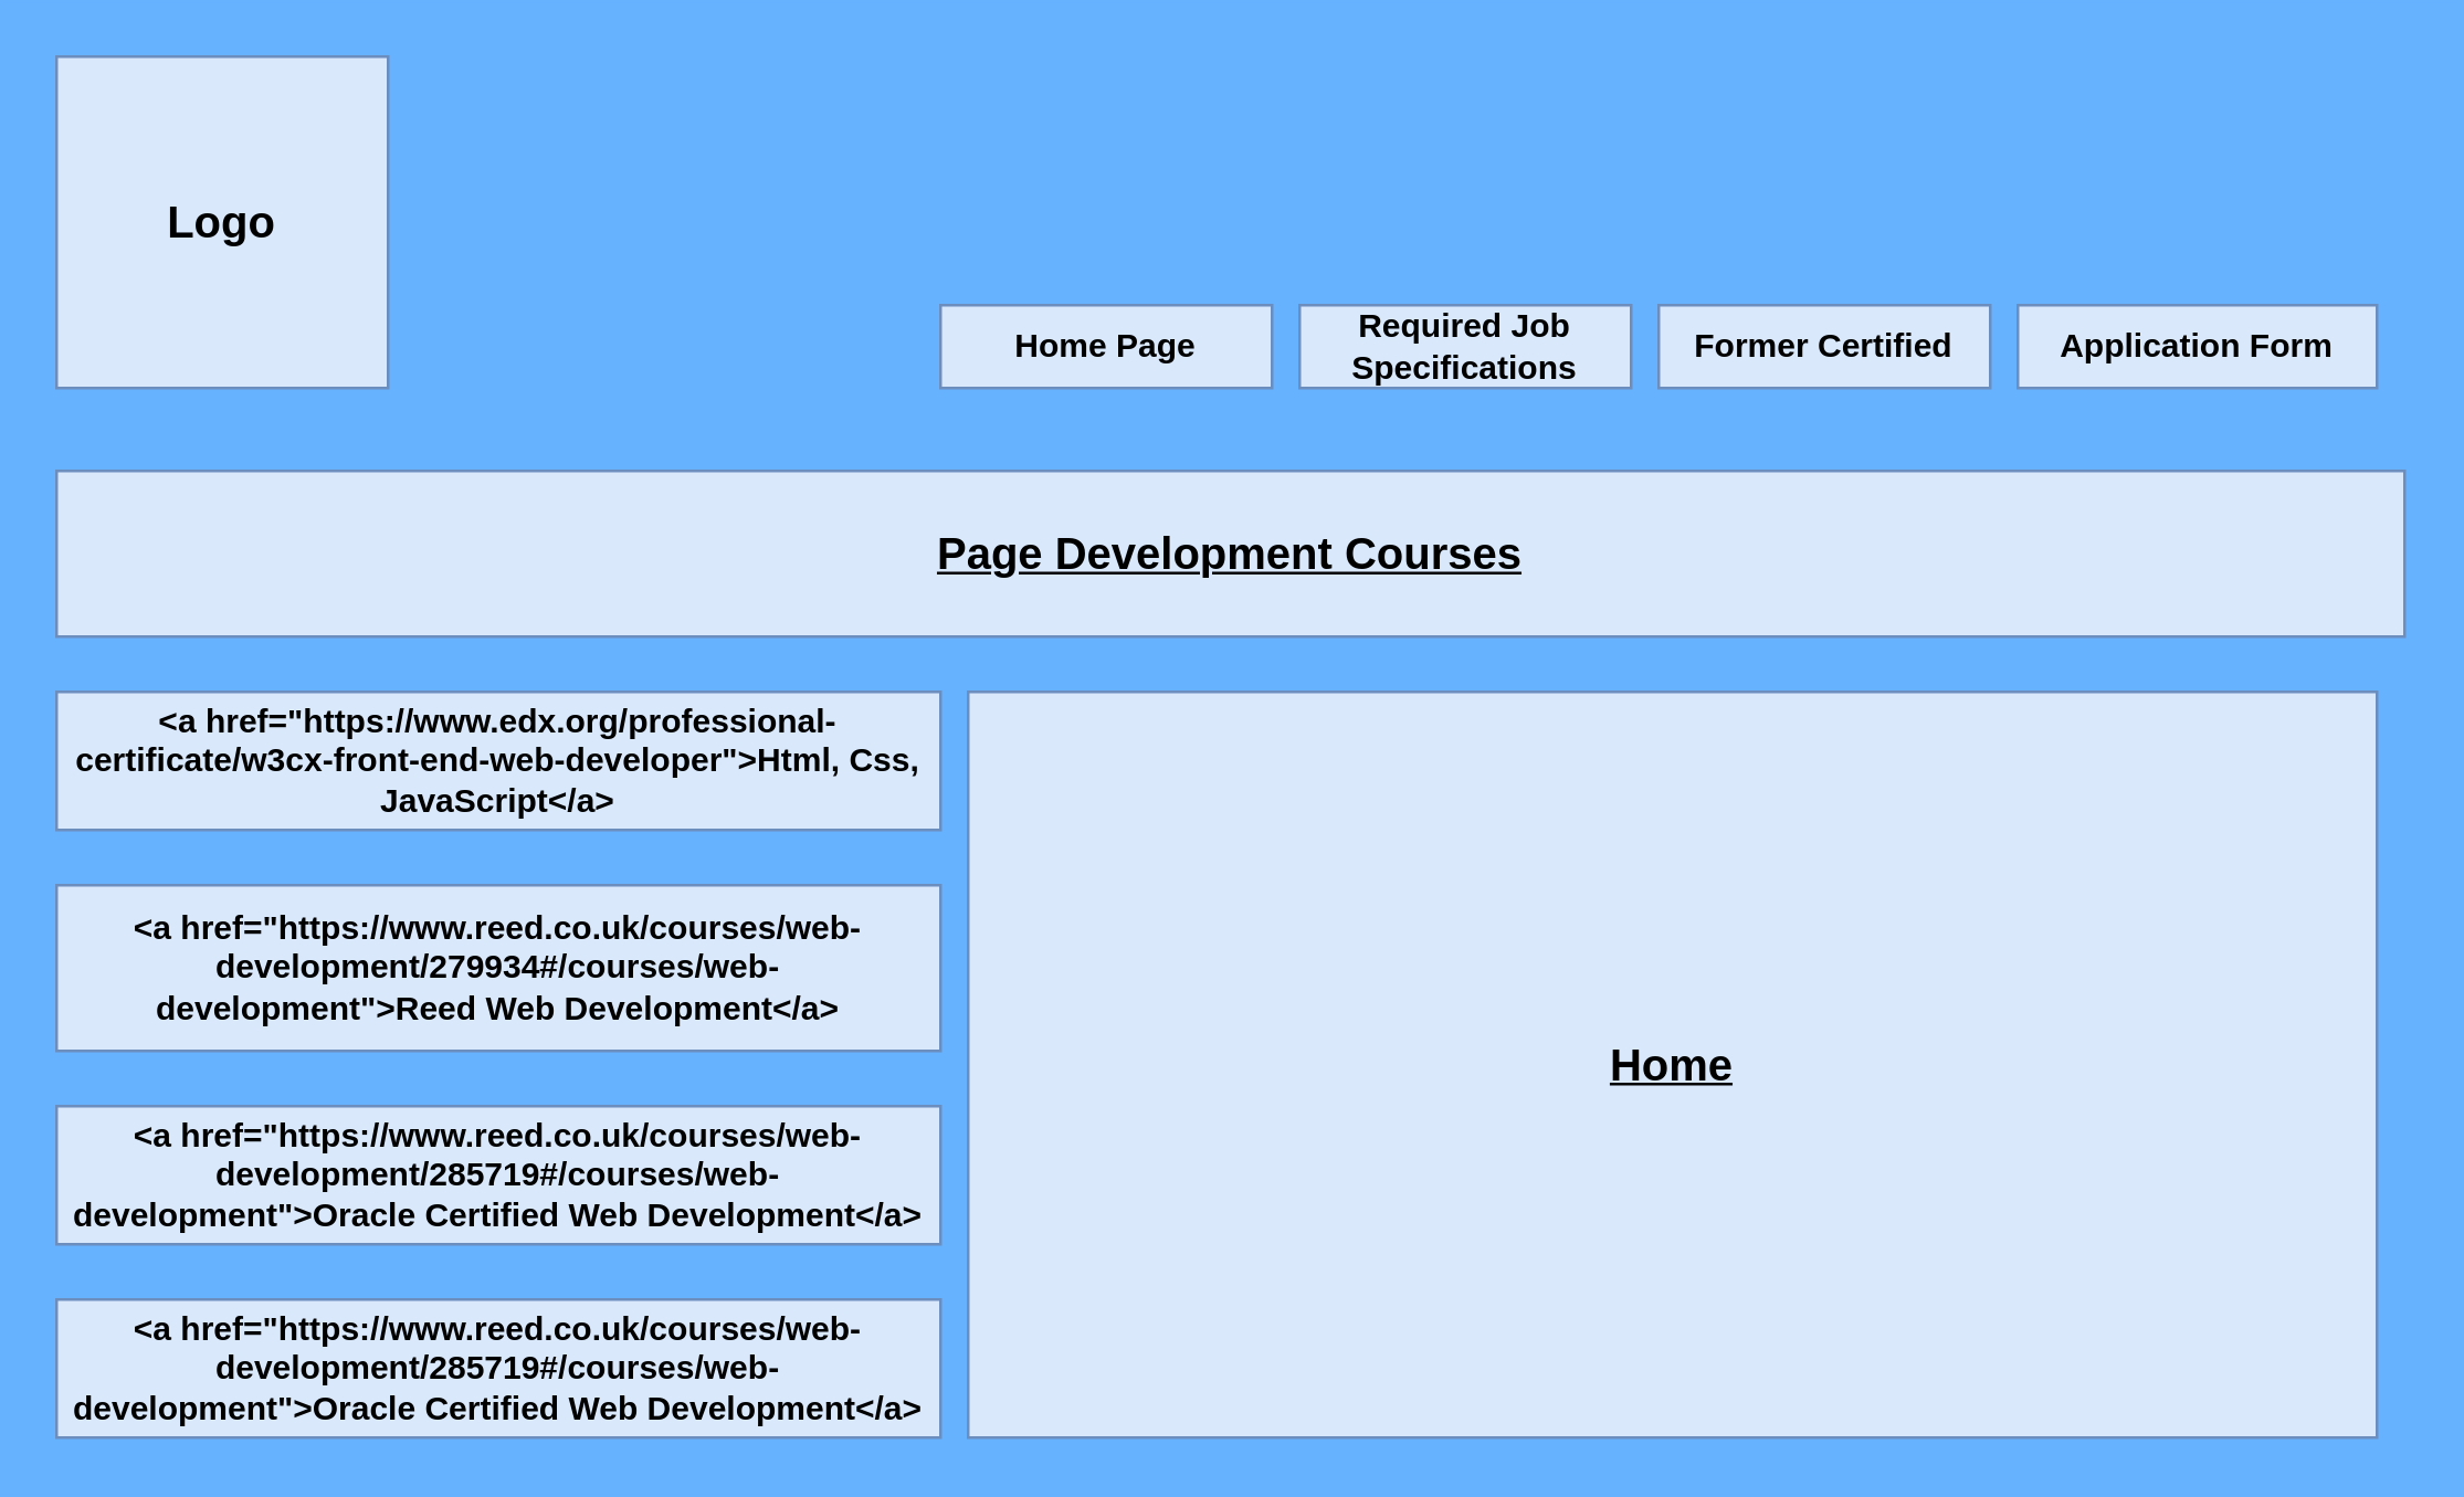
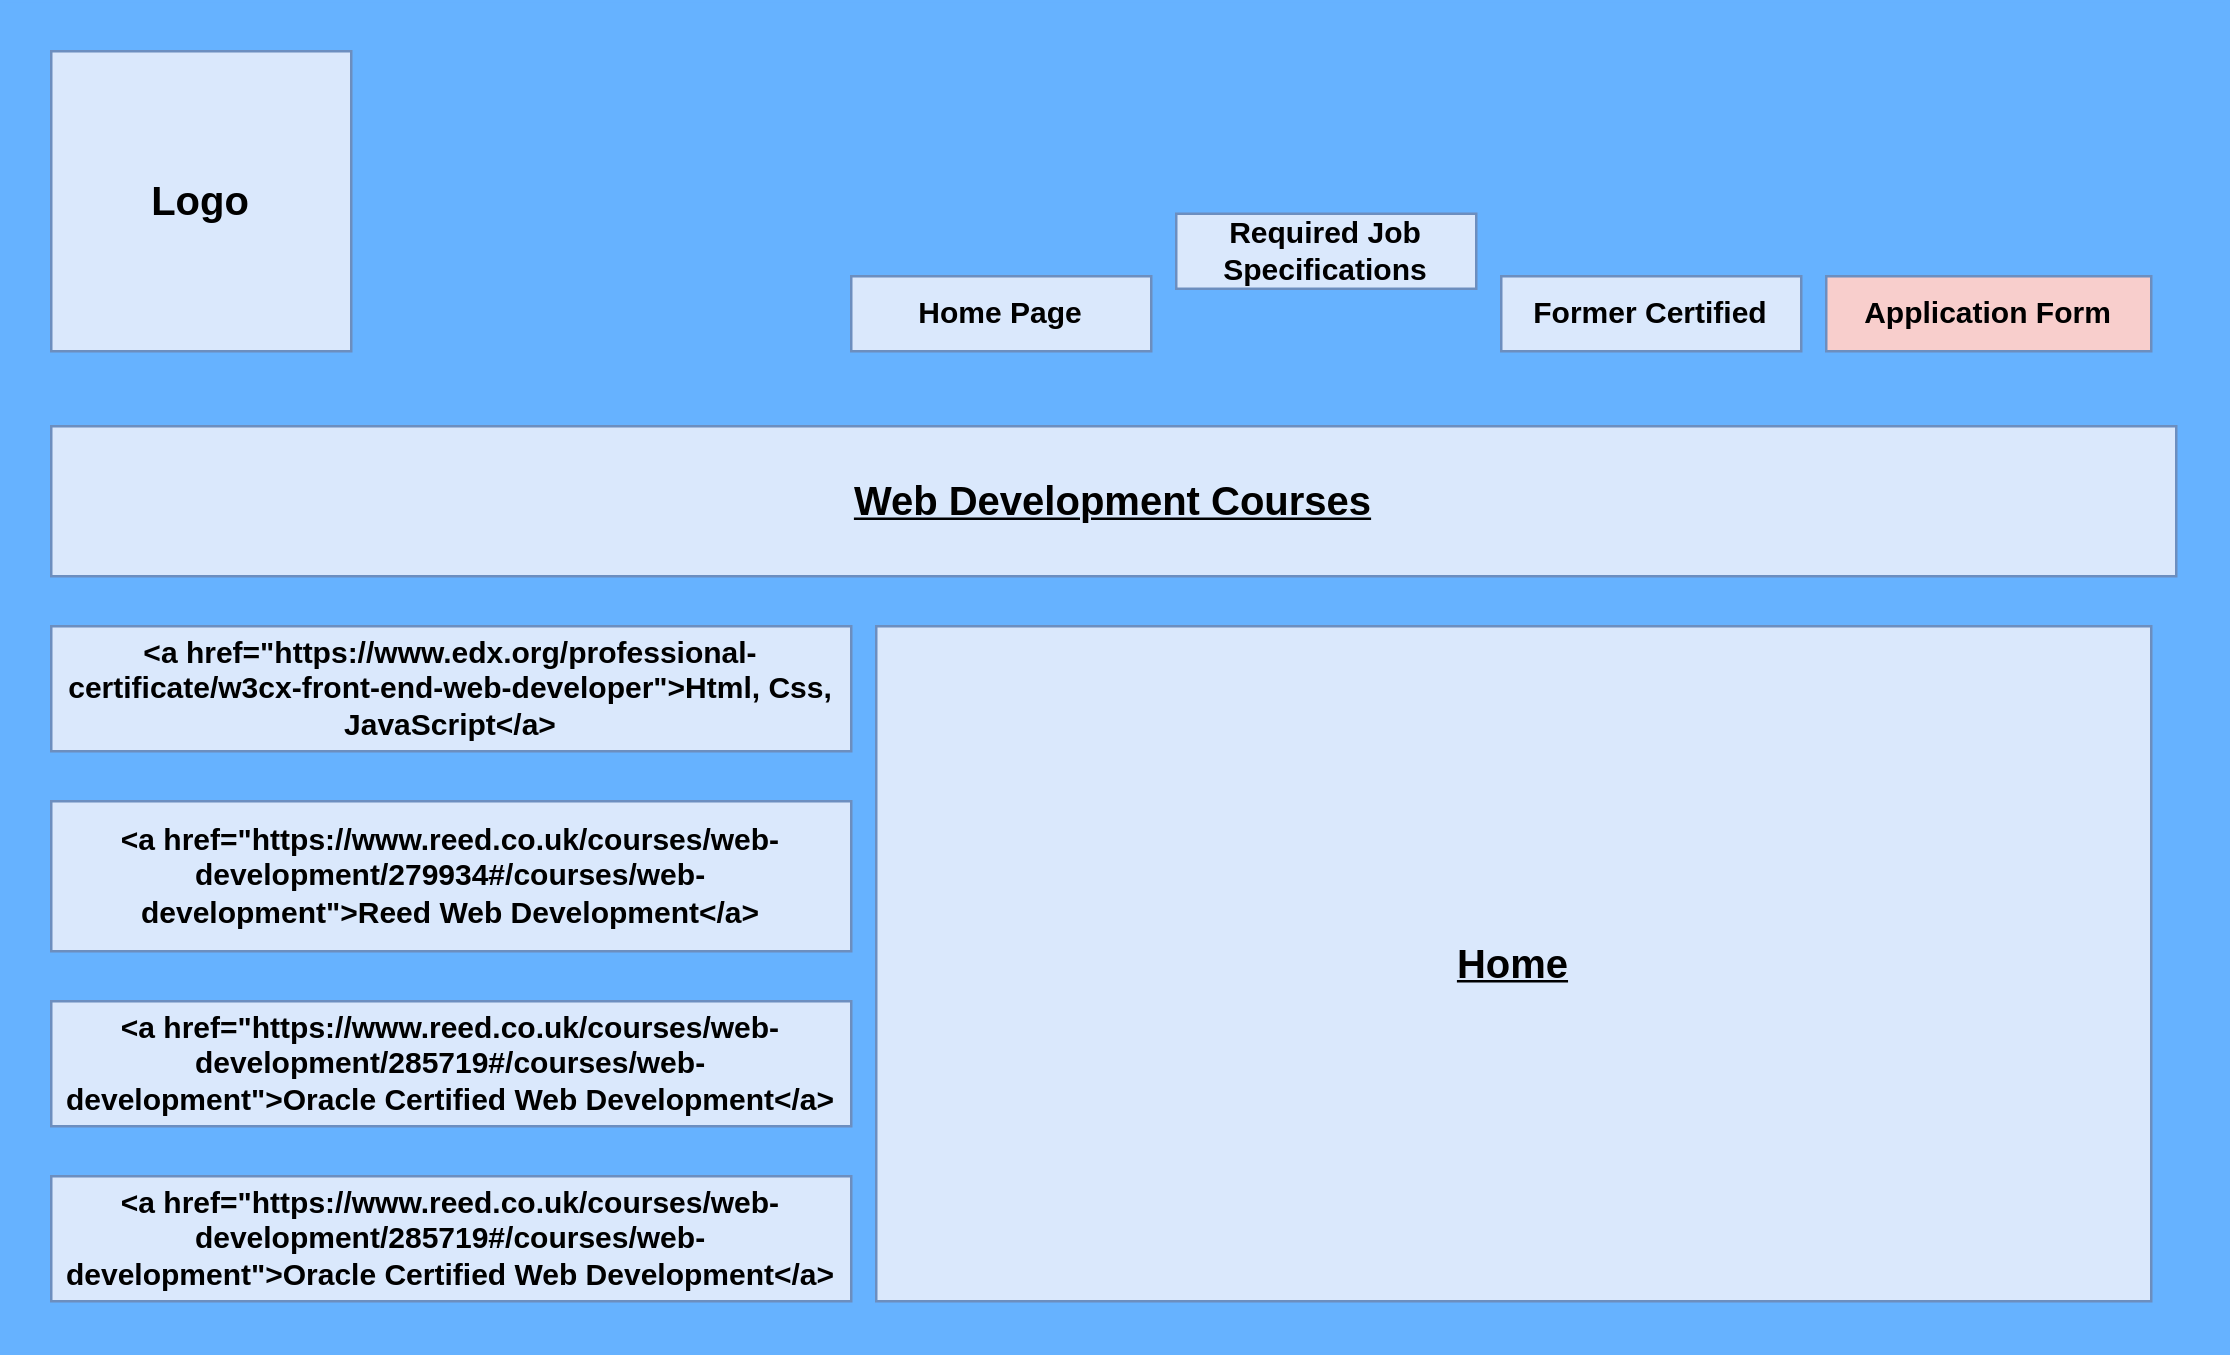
- <mxCell id="4" value="Required Job Specifications" style="rounded=0;whiteSpace=wrap;html=1;fillColor=#dae8fc;strokeColor=#6c8ebf;fontStyle=1" parent="1" vertex="1"><mxGeometry x="470" y="110" width="120" height="30" as="geometry" /></mxCell>
+ <mxCell id="4" value="Required Job Specifications" style="rounded=0;whiteSpace=wrap;html=1;fillColor=#dae8fc;strokeColor=#6c8ebf;fontStyle=1" parent="1" vertex="1"><mxGeometry x="470" y="85" width="120" height="30" as="geometry" /></mxCell>
- <mxCell id="6" value="Application Form" style="rounded=0;whiteSpace=wrap;html=1;fillColor=#dae8fc;strokeColor=#6c8ebf;fontStyle=1" parent="1" vertex="1"><mxGeometry x="730" y="110" width="130" height="30" as="geometry" /></mxCell>
+ <mxCell id="6" value="Application Form" style="rounded=0;whiteSpace=wrap;html=1;fillColor=#f8cecc;strokeColor=#6c8ebf;fontStyle=1;" parent="1" vertex="1"><mxGeometry x="730" y="110" width="130" height="30" as="geometry" /></mxCell>
- <mxCell id="7" value="&lt;span style=&quot;font-size: 16px&quot;&gt;&lt;b&gt;Page Development Courses&lt;/b&gt;&lt;/span&gt;" style="rounded=0;whiteSpace=wrap;html=1;fillColor=#dae8fc;strokeColor=#6c8ebf;fontStyle=4" parent="1" vertex="1"><mxGeometry y="170" width="850" height="60" as="geometry" x="20" /></mxCell>
+ <mxCell id="7" value="&lt;span style=&quot;font-size: 16px&quot;&gt;&lt;b&gt;Web Development Courses&lt;/b&gt;&lt;/span&gt;" style="rounded=0;whiteSpace=wrap;html=1;fillColor=#dae8fc;strokeColor=#6c8ebf;fontStyle=4" parent="1" vertex="1"><mxGeometry y="170" width="850" height="60" as="geometry" x="20" /></mxCell>
